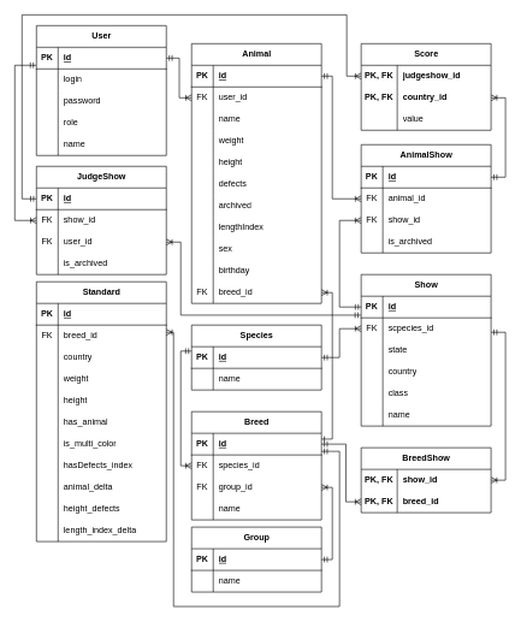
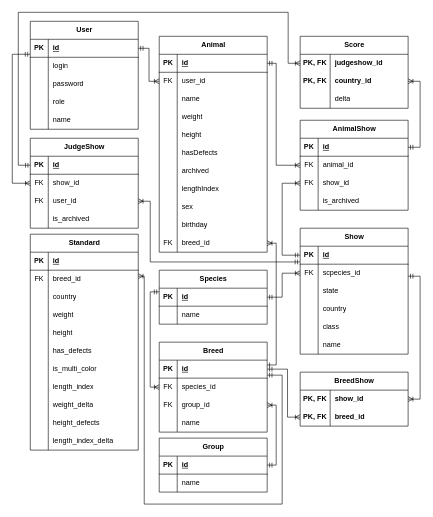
- <mxCell id="149" value="&lt;span style=&quot;font-weight: 400;&quot;&gt;value&lt;/span&gt;" style="shape=partialRectangle;connectable=0;fillColor=none;top=0;left=0;bottom=0;right=0;align=left;spacingLeft=6;overflow=hidden;whiteSpace=wrap;html=1;fontStyle=1" parent="147" vertex="1"><mxGeometry x="50.0" width="130.0" height="30" as="geometry"><mxRectangle width="130.0" height="30" as="alternateBounds" /></mxGeometry></mxCell>
+ <mxCell id="149" value="&lt;span style=&quot;font-weight: 400;&quot;&gt;delta&lt;/span&gt;" style="shape=partialRectangle;connectable=0;fillColor=none;top=0;left=0;bottom=0;right=0;align=left;spacingLeft=6;overflow=hidden;whiteSpace=wrap;html=1;fontStyle=1" parent="147" vertex="1"><mxGeometry x="50.0" width="130.0" height="30" as="geometry"><mxRectangle width="130.0" height="30" as="alternateBounds" /></mxGeometry></mxCell>
- <mxCell id="54" value="defects" style="shape=partialRectangle;connectable=0;fillColor=none;top=0;left=0;bottom=0;right=0;align=left;spacingLeft=6;overflow=hidden;whiteSpace=wrap;html=1;" parent="52" vertex="1"><mxGeometry x="30" width="150" height="30" as="geometry"><mxRectangle width="150" height="30" as="alternateBounds" /></mxGeometry></mxCell>
+ <mxCell id="54" value="hasDefects" style="shape=partialRectangle;connectable=0;fillColor=none;top=0;left=0;bottom=0;right=0;align=left;spacingLeft=6;overflow=hidden;whiteSpace=wrap;html=1;" parent="52" vertex="1"><mxGeometry x="30" width="150" height="30" as="geometry"><mxRectangle width="150" height="30" as="alternateBounds" /></mxGeometry></mxCell>
- <mxCell id="20" value="has_animal" style="shape=partialRectangle;connectable=0;fillColor=none;top=0;left=0;bottom=0;right=0;align=left;spacingLeft=6;overflow=hidden;whiteSpace=wrap;html=1;" parent="18" vertex="1"><mxGeometry x="30" width="150" height="30" as="geometry"><mxRectangle width="150" height="30" as="alternateBounds" /></mxGeometry></mxCell>
+ <mxCell id="20" value="has_defects" style="shape=partialRectangle;connectable=0;fillColor=none;top=0;left=0;bottom=0;right=0;align=left;spacingLeft=6;overflow=hidden;whiteSpace=wrap;html=1;" parent="18" vertex="1"><mxGeometry x="30" width="150" height="30" as="geometry"><mxRectangle width="150" height="30" as="alternateBounds" /></mxGeometry></mxCell>
- <mxCell id="26" value="hasDefects_index" style="shape=partialRectangle;connectable=0;fillColor=none;top=0;left=0;bottom=0;right=0;align=left;spacingLeft=6;overflow=hidden;whiteSpace=wrap;html=1;" parent="24" vertex="1"><mxGeometry x="30" width="150" height="30" as="geometry"><mxRectangle width="150" height="30" as="alternateBounds" /></mxGeometry></mxCell>
+ <mxCell id="26" value="length_index" style="shape=partialRectangle;connectable=0;fillColor=none;top=0;left=0;bottom=0;right=0;align=left;spacingLeft=6;overflow=hidden;whiteSpace=wrap;html=1;" parent="24" vertex="1"><mxGeometry x="30" width="150" height="30" as="geometry"><mxRectangle width="150" height="30" as="alternateBounds" /></mxGeometry></mxCell>
- <mxCell id="29" value="animal_delta" style="shape=partialRectangle;connectable=0;fillColor=none;top=0;left=0;bottom=0;right=0;align=left;spacingLeft=6;overflow=hidden;whiteSpace=wrap;html=1;" parent="27" vertex="1"><mxGeometry x="30" width="150" height="30" as="geometry"><mxRectangle width="150" height="30" as="alternateBounds" /></mxGeometry></mxCell>
+ <mxCell id="29" value="weight_delta" style="shape=partialRectangle;connectable=0;fillColor=none;top=0;left=0;bottom=0;right=0;align=left;spacingLeft=6;overflow=hidden;whiteSpace=wrap;html=1;" parent="27" vertex="1"><mxGeometry x="30" width="150" height="30" as="geometry"><mxRectangle width="150" height="30" as="alternateBounds" /></mxGeometry></mxCell>
